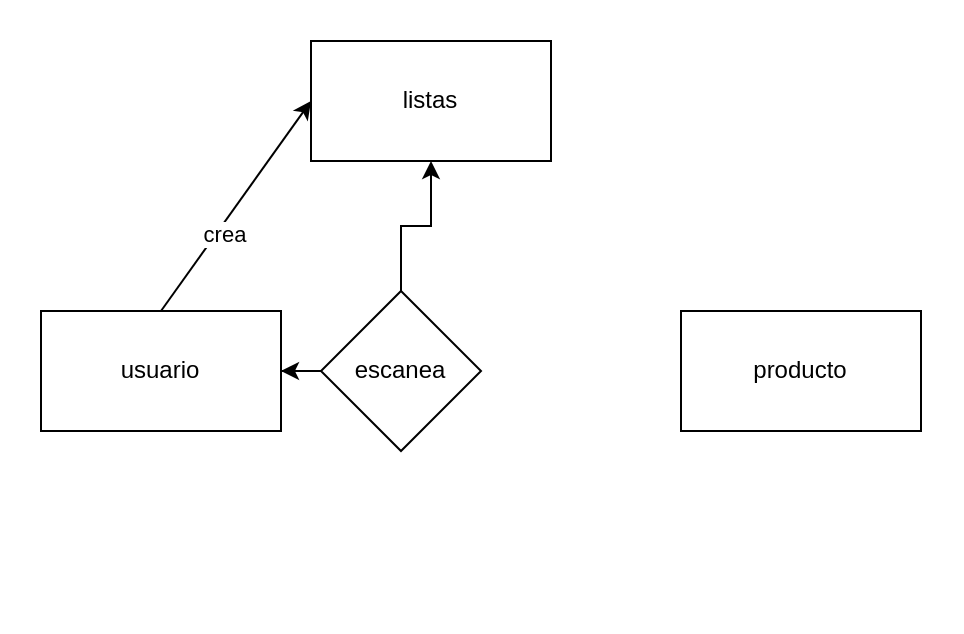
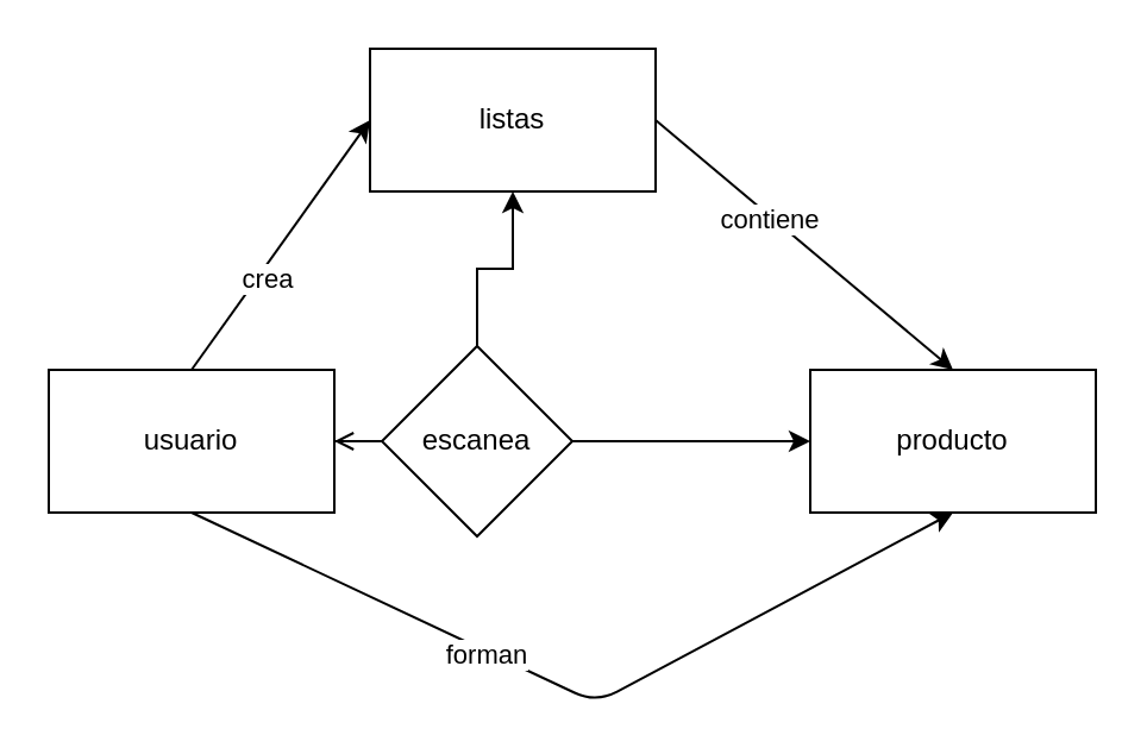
+ <mxCell id="11" value="" style="endArrow=classic;html=1;exitX=1;exitY=0.5;exitDx=0;exitDy=0;entryX=0.5;entryY=0;entryDx=0;entryDy=0;" edge="1" parent="1" source="6" target="7"><mxGeometry width="50" height="50" relative="1" as="geometry"><mxPoint x="90" y="165" as="sourcePoint" /><mxPoint x="190" y="35" as="targetPoint" /></mxGeometry></mxCell>
+ <mxCell id="12" value="contiene" style="edgeLabel;html=1;align=center;verticalAlign=middle;resizable=0;points=[];" vertex="1" connectable="0" parent="11"><mxGeometry x="-0.239" y="-2" relative="1" as="geometry"><mxPoint x="1" as="offset" /></mxGeometry></mxCell>
- <mxCell id="4" value="" style="edgeStyle=orthogonalEdgeStyle;rounded=0;orthogonalLoop=1;jettySize=auto;html=1;" edge="1" parent="1" source="5" target="8"><mxGeometry relative="1" as="geometry" /></mxCell>
+ <mxCell id="4" value="" style="edgeStyle=orthogonalEdgeStyle;rounded=0;orthogonalLoop=1;jettySize=auto;html=1;endArrow=open;" edge="1" parent="1" source="5" target="8"><mxGeometry relative="1" as="geometry" /></mxCell>
+ <mxCell id="3" value="" style="edgeStyle=orthogonalEdgeStyle;rounded=0;orthogonalLoop=1;jettySize=auto;html=1;" edge="1" parent="1" source="5" target="7"><mxGeometry relative="1" as="geometry" /></mxCell>
+ <mxCell id="13" value="" style="endArrow=classic;html=1;exitX=0.5;exitY=1;exitDx=0;exitDy=0;entryX=0.5;entryY=1;entryDx=0;entryDy=0;" edge="1" parent="1" source="8" target="7"><mxGeometry width="50" height="50" relative="1" as="geometry"><mxPoint x="100" y="175" as="sourcePoint" /><mxPoint x="200" y="45" as="targetPoint" /><Array as="points"><mxPoint x="250" y="295" /></Array></mxGeometry></mxCell>
+ <mxCell id="14" value="forman" style="edgeLabel;html=1;align=center;verticalAlign=middle;resizable=0;points=[];" vertex="1" connectable="0" parent="13"><mxGeometry x="-0.239" y="-2" relative="1" as="geometry"><mxPoint x="1" as="offset" /></mxGeometry></mxCell>
